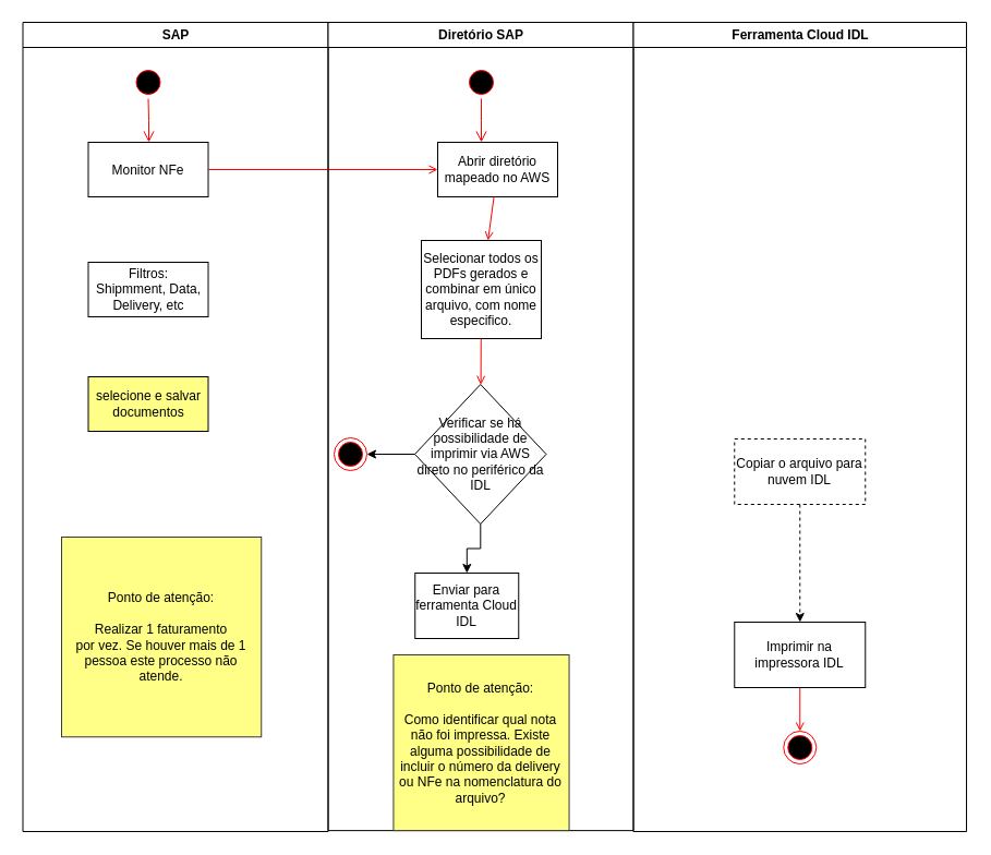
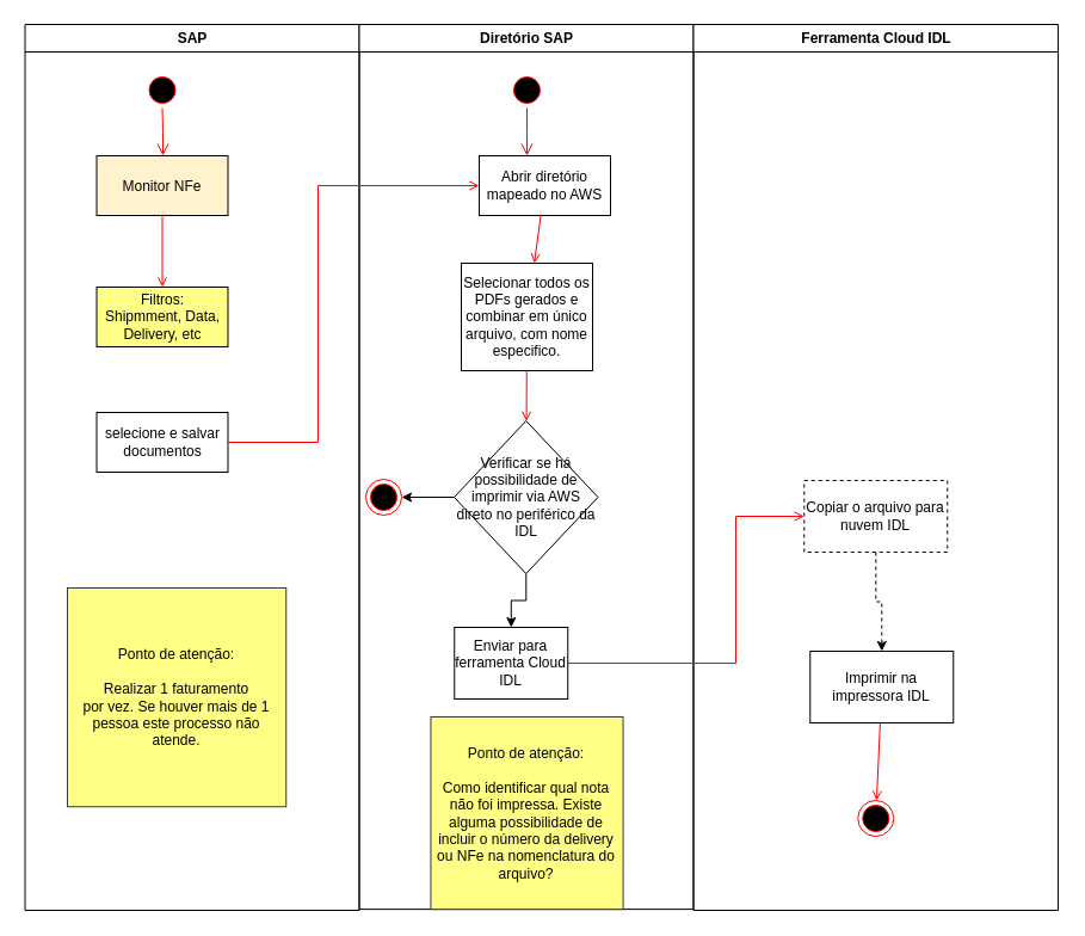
- <mxCell id="5" value="Monitor NFe" style="" parent="2" vertex="1"><mxGeometry x="60" y="110" width="110" height="50" as="geometry" /></mxCell>
+ <mxCell id="5" value="Monitor NFe" style="fillColor=#fff2cc;" parent="2" vertex="1"><mxGeometry x="60" y="110" width="110" height="50" as="geometry" /></mxCell>
- <mxCell id="7" value="" style="endArrow=open;strokeColor=#FF0000;endFill=1;rounded=0;" parent="2" source="5" target="13" edge="1"><mxGeometry relative="1" as="geometry" /></mxCell>
+ <mxCell id="7" value="" style="endArrow=open;strokeColor=#FF0000;endFill=1;rounded=0" parent="2" source="5" target="6" edge="1"><mxGeometry relative="1" as="geometry" /></mxCell>
- <mxCell id="6" value="Filtros:&#10;Shipmment, Data, Delivery, etc" style="shadow=0;sketch=0;whiteSpace=wrap;" parent="2" vertex="1"><mxGeometry x="60" y="220" width="110" height="50" as="geometry" /></mxCell>
+ <mxCell id="6" value="Filtros:&#10;Shipmment, Data, Delivery, etc" style="shadow=0;sketch=0;whiteSpace=wrap;fillColor=#ffff88;" parent="2" vertex="1"><mxGeometry x="60" y="220" width="110" height="50" as="geometry" /></mxCell>
+ <mxCell id="27" value="" style="endArrow=open;strokeColor=#FF0000;endFill=1;rounded=0;entryX=0;entryY=0.5;entryDx=0;entryDy=0;edgeStyle=orthogonalEdgeStyle;" parent="1" source="8" target="13" edge="1"><mxGeometry relative="1" as="geometry"><Array as="points"><mxPoint x="266" y="370" /><mxPoint x="266" y="155" /></Array></mxGeometry></mxCell>
- <mxCell id="8" value="selecione e salvar documentos" style="whiteSpace=wrap;fillColor=#ffff88;" parent="2" vertex="1"><mxGeometry x="60" y="325" width="110" height="50" as="geometry" /></mxCell>
+ <mxCell id="8" value="selecione e salvar documentos" style="whiteSpace=wrap;" parent="2" vertex="1"><mxGeometry x="60" y="325" width="110" height="50" as="geometry" /></mxCell>
+ <mxCell id="30" value="" style="endArrow=open;strokeColor=#FF0000;endFill=1;rounded=0;entryX=0;entryY=0.5;entryDx=0;entryDy=0;edgeStyle=orthogonalEdgeStyle;exitX=1;exitY=0.5;exitDx=0;exitDy=0;" edge="1" parent="1" source="28" target="24"><mxGeometry relative="1" as="geometry"><mxPoint x="506" y="557.5" as="sourcePoint" /><mxPoint x="701.5" y="342.5" as="targetPoint" /><Array as="points"><mxPoint x="616" y="555" /><mxPoint x="616" y="432" /></Array></mxGeometry></mxCell>
- <mxCell id="25" value="Imprimir na impressora IDL" style="whiteSpace=wrap;html=1;" vertex="1" parent="21"><mxGeometry x="92.77" y="550" width="120" height="60" as="geometry" /></mxCell>
+ <mxCell id="25" value="Imprimir na impressora IDL" style="whiteSpace=wrap;html=1;" vertex="1" parent="21"><mxGeometry x="97.77" y="525" width="120" height="60" as="geometry" /></mxCell>
